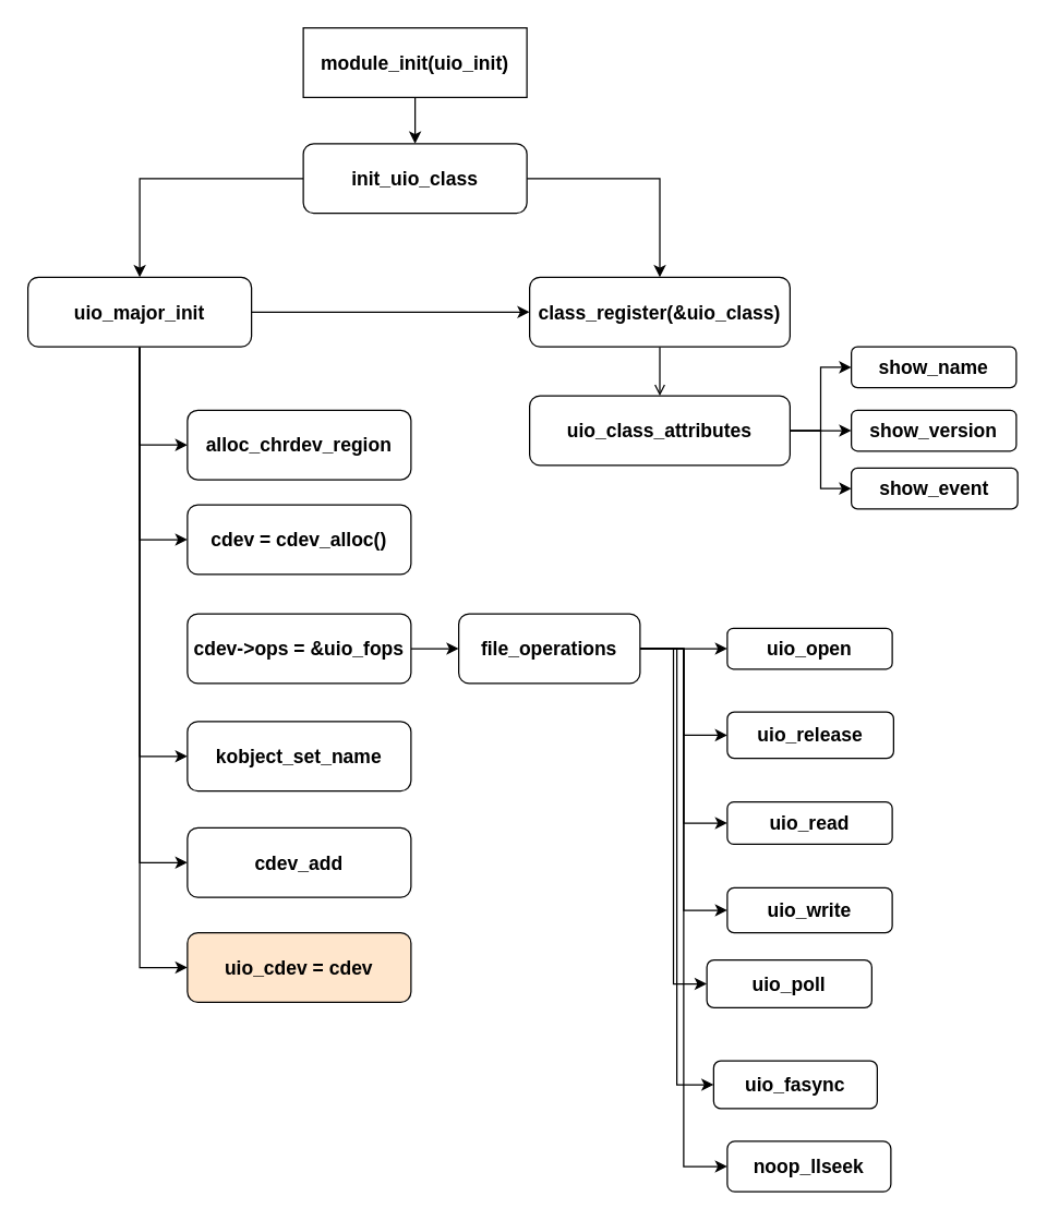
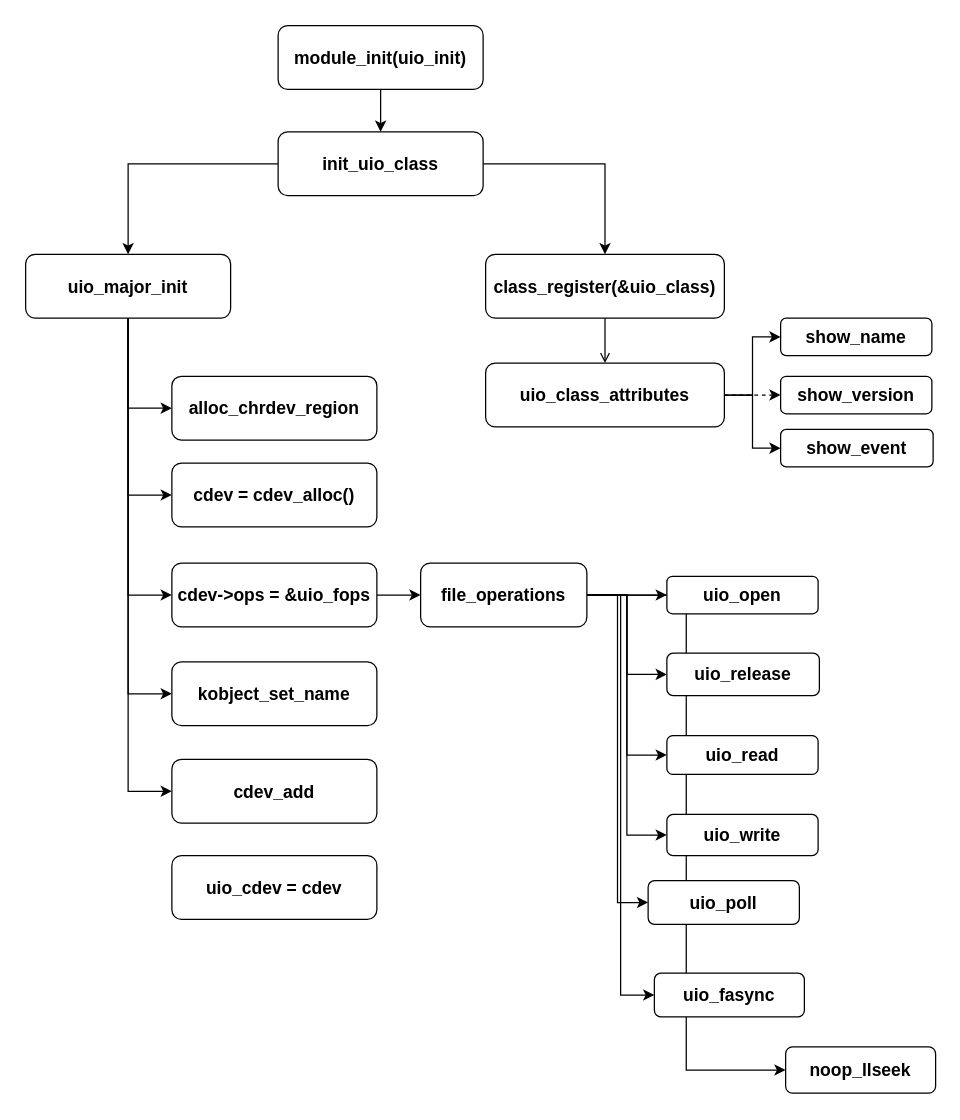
- <mxCell id="3" value="&lt;font style=&quot;font-size: 14px&quot;&gt;&lt;b&gt;module_init(uio_init)&lt;/b&gt;&lt;/font&gt;" style="whiteSpace=wrap;html=1;spacing=2;fontFamily=Helvetica;rounded=0;" parent="1" vertex="1"><mxGeometry x="222" y="20" width="164" height="51" as="geometry" /></mxCell>
+ <mxCell id="3" value="&lt;font style=&quot;font-size: 14px&quot;&gt;&lt;b&gt;module_init(uio_init)&lt;/b&gt;&lt;/font&gt;" style="rounded=1;whiteSpace=wrap;html=1;spacing=2;fontFamily=Helvetica;" parent="1" vertex="1"><mxGeometry x="222" y="20" width="164" height="51" as="geometry" /></mxCell>
- <mxCell id="9" style="edgeStyle=orthogonalEdgeStyle;rounded=0;orthogonalLoop=1;jettySize=auto;html=1;fontFamily=Helvetica;fontColor=#000000;" edge="1" parent="1" source="13" target="15"><mxGeometry relative="1" as="geometry" /></mxCell>
+ <mxCell id="9" style="edgeStyle=orthogonalEdgeStyle;rounded=0;orthogonalLoop=1;jettySize=auto;html=1;entryX=0;entryY=0.5;entryDx=0;entryDy=0;fontFamily=Helvetica;fontColor=#000000;" edge="1" parent="1" source="13" target="21"><mxGeometry relative="1" as="geometry" /></mxCell>
- <mxCell id="38" style="edgeStyle=orthogonalEdgeStyle;rounded=0;orthogonalLoop=1;jettySize=auto;html=1;spacing=2;fontFamily=Helvetica;" parent="1" source="41" target="43" edge="1"><mxGeometry relative="1" as="geometry" /></mxCell>
+ <mxCell id="38" style="edgeStyle=orthogonalEdgeStyle;rounded=0;orthogonalLoop=1;jettySize=auto;html=1;spacing=2;fontFamily=Helvetica;dashed=1;" parent="1" source="41" target="43" edge="1"><mxGeometry relative="1" as="geometry" /></mxCell>
- <mxCell id="12" style="edgeStyle=orthogonalEdgeStyle;rounded=0;orthogonalLoop=1;jettySize=auto;html=1;entryX=0;entryY=0.5;entryDx=0;entryDy=0;fontFamily=Helvetica;fontColor=#000000;" edge="1" parent="1" source="13" target="30"><mxGeometry relative="1" as="geometry" /></mxCell>
- <mxCell id="30" value="&lt;div style=&quot;text-align: left&quot;&gt;&lt;span style=&quot;font-size: 14px&quot;&gt;&lt;b&gt;uio_cdev = cdev&lt;/b&gt;&lt;/span&gt;&lt;/div&gt;" style="rounded=1;whiteSpace=wrap;html=1;spacing=2;fontFamily=Helvetica;fillColor=#ffe6cc;" parent="1" vertex="1"><mxGeometry x="137" y="684" width="164" height="51" as="geometry" /></mxCell>
+ <mxCell id="30" value="&lt;div style=&quot;text-align: left&quot;&gt;&lt;span style=&quot;font-size: 14px&quot;&gt;&lt;b&gt;uio_cdev = cdev&lt;/b&gt;&lt;/span&gt;&lt;/div&gt;" style="rounded=1;whiteSpace=wrap;html=1;spacing=2;fontFamily=Helvetica;" parent="1" vertex="1"><mxGeometry x="137" y="684" width="164" height="51" as="geometry" /></mxCell>
- <mxCell id="37" value="&lt;span style=&quot;font-size: 14px&quot;&gt;&lt;b&gt;noop_llseek&lt;/b&gt;&lt;/span&gt;" style="rounded=1;whiteSpace=wrap;html=1;spacing=2;fontFamily=Helvetica;" parent="1" vertex="1"><mxGeometry x="533" y="837" width="120" height="37" as="geometry" /></mxCell>
+ <mxCell id="37" value="&lt;span style=&quot;font-size: 14px&quot;&gt;&lt;b&gt;noop_llseek&lt;/b&gt;&lt;/span&gt;" style="rounded=1;whiteSpace=wrap;html=1;spacing=2;fontFamily=Helvetica;" parent="1" vertex="1"><mxGeometry x="628" y="837" width="120" height="37" as="geometry" /></mxCell>
